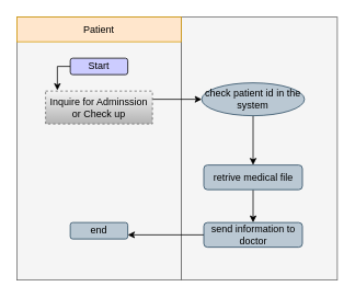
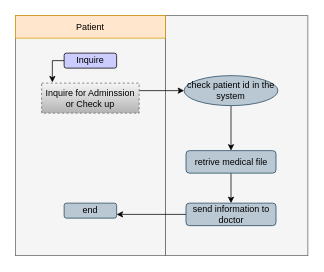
- <mxCell id="6" value="Start" style="rounded=1;whiteSpace=wrap;html=1;fillColor=#CCCCFF;" vertex="1" parent="1"><mxGeometry x="85" y="70" width="70" height="20" as="geometry" /></mxCell>
+ <mxCell id="6" value="Inquire" style="rounded=1;whiteSpace=wrap;html=1;fillColor=#CCCCFF;" vertex="1" parent="1"><mxGeometry x="85" y="70" width="70" height="20" as="geometry" /></mxCell>
